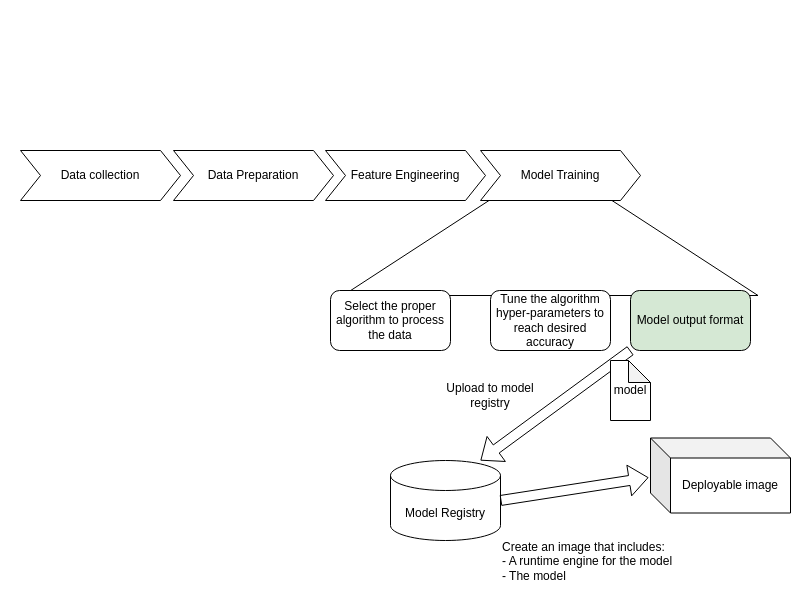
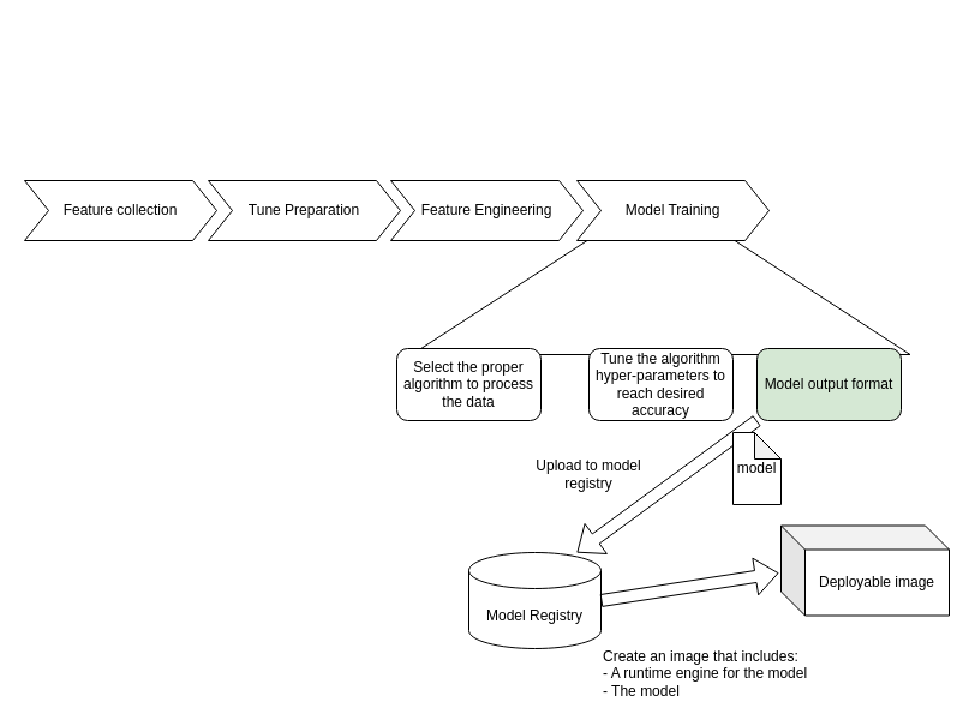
- <mxCell id="3" value="Data collection" style="shape=step;perimeter=stepPerimeter;whiteSpace=wrap;html=1;fixedSize=1;" vertex="1" parent="1"><mxGeometry x="20" y="150" width="160" height="50" as="geometry" /></mxCell>
+ <mxCell id="3" value="Feature collection" style="shape=step;perimeter=stepPerimeter;whiteSpace=wrap;html=1;fixedSize=1;" vertex="1" parent="1"><mxGeometry x="20" y="150" width="160" height="50" as="geometry" /></mxCell>
- <mxCell id="4" value="Data Preparation" style="shape=step;perimeter=stepPerimeter;whiteSpace=wrap;html=1;fixedSize=1;" vertex="1" parent="1"><mxGeometry x="173" y="150" width="160" height="50" as="geometry" /></mxCell>
+ <mxCell id="4" value="Tune Preparation" style="shape=step;perimeter=stepPerimeter;whiteSpace=wrap;html=1;fixedSize=1;" vertex="1" parent="1"><mxGeometry x="173" y="150" width="160" height="50" as="geometry" /></mxCell>
